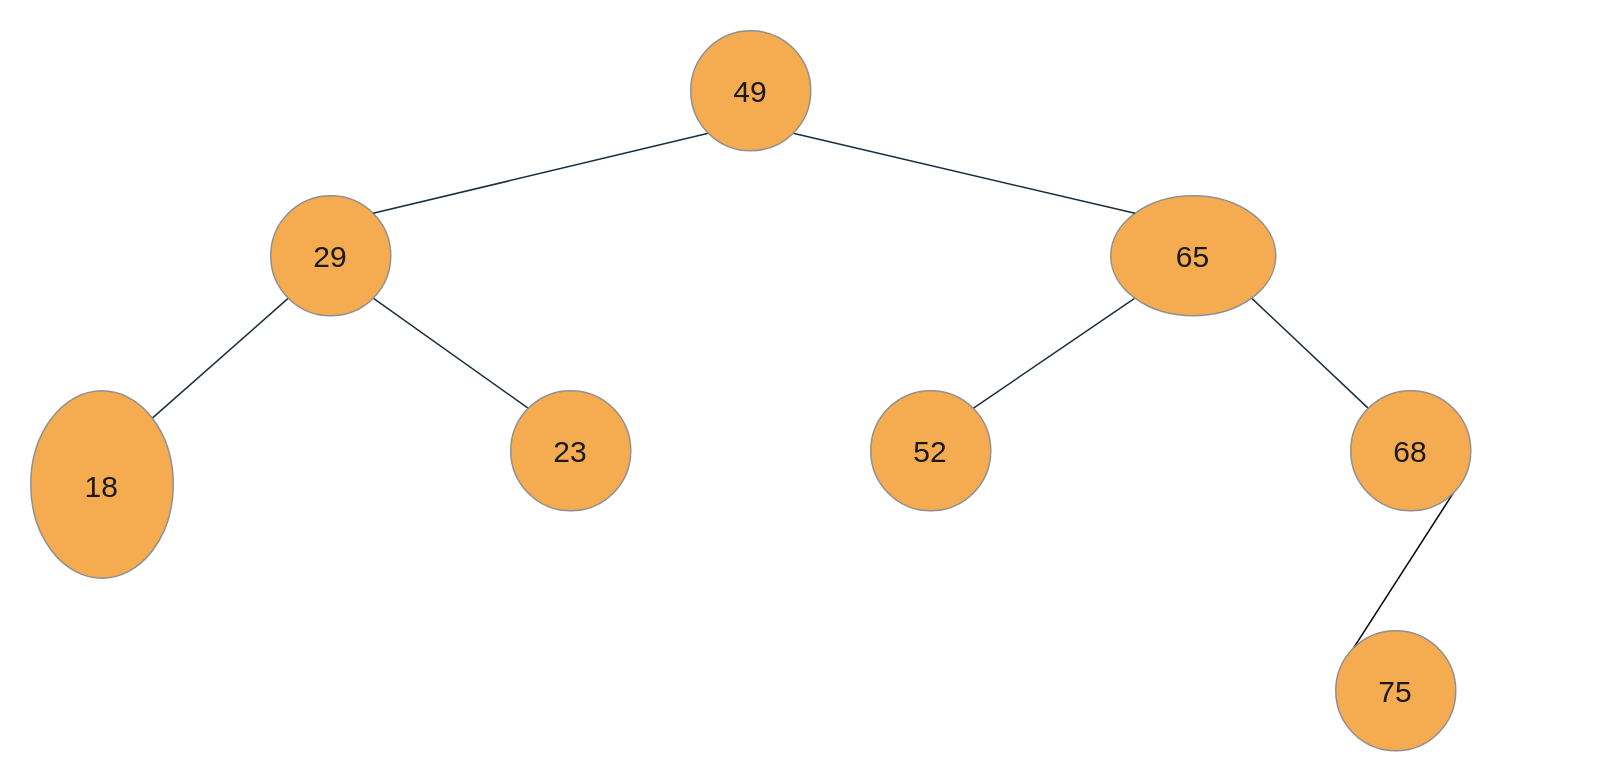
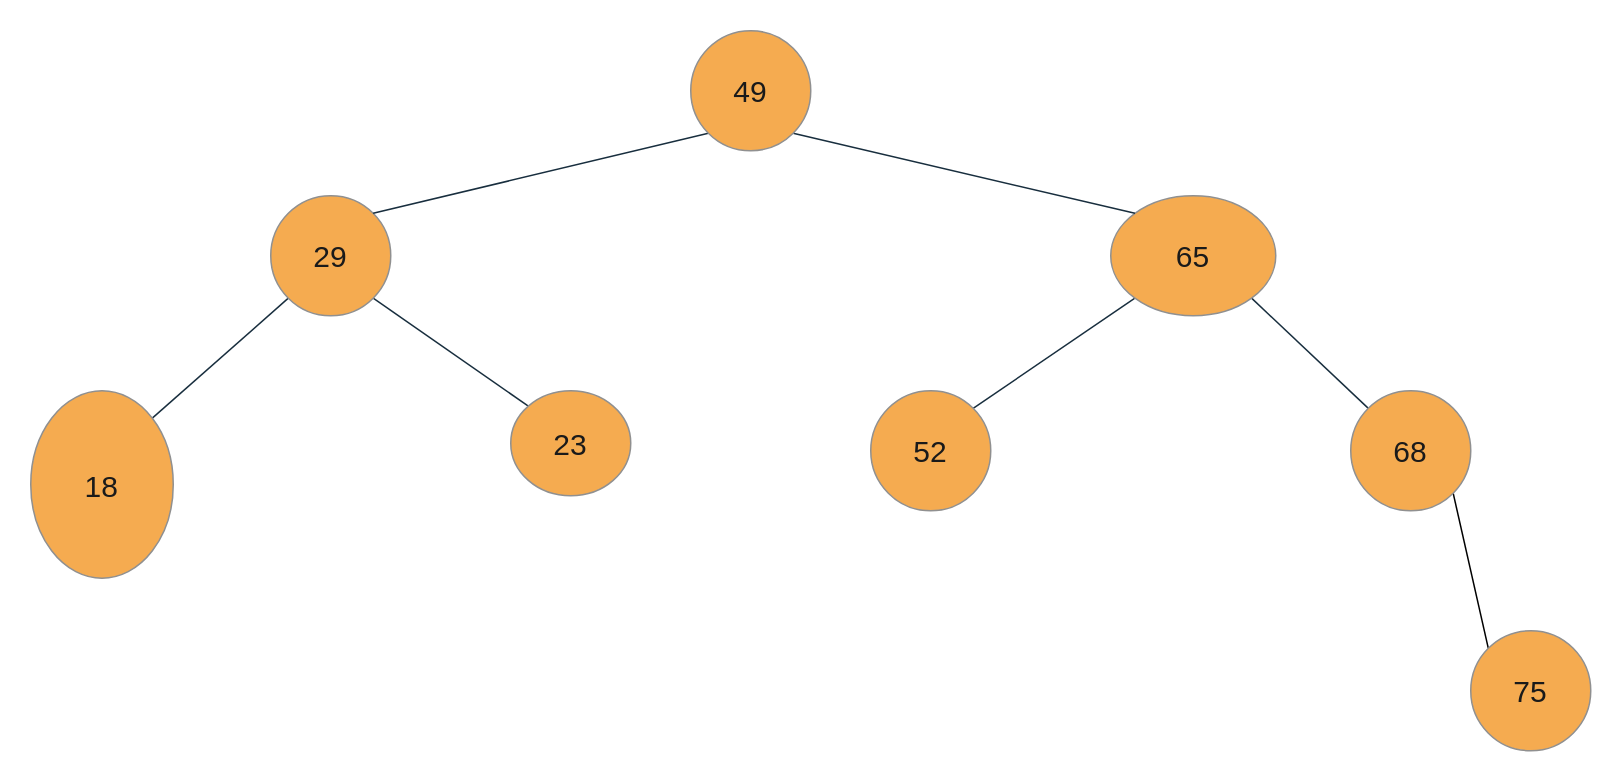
- <mxCell id="6" value="23" style="ellipse;whiteSpace=wrap;html=1;aspect=fixed;fontSize=20;labelBackgroundColor=none;fillColor=#F5AB50;strokeColor=#909090;fontColor=#1A1A1A;" vertex="1" parent="1"><mxGeometry x="340" y="260" width="80" height="80" as="geometry" /></mxCell>
+ <mxCell id="6" value="23" style="ellipse;whiteSpace=wrap;html=1;aspect=fixed;fontSize=20;labelBackgroundColor=none;fillColor=#F5AB50;strokeColor=#909090;fontColor=#1A1A1A;" vertex="1" parent="1"><mxGeometry x="340" y="260" width="80" height="70" as="geometry" /></mxCell>
- <mxCell id="16" value="75" style="ellipse;whiteSpace=wrap;html=1;aspect=fixed;fontSize=20;labelBackgroundColor=none;fillColor=#F5AB50;strokeColor=#909090;fontColor=#1A1A1A;" vertex="1" parent="1"><mxGeometry x="890" y="420" width="80" height="80" as="geometry" /></mxCell>
+ <mxCell id="16" value="75" style="ellipse;whiteSpace=wrap;html=1;aspect=fixed;fontSize=20;labelBackgroundColor=none;fillColor=#F5AB50;strokeColor=#909090;fontColor=#1A1A1A;" vertex="1" parent="1"><mxGeometry x="980" y="420" width="80" height="80" as="geometry" /></mxCell>
